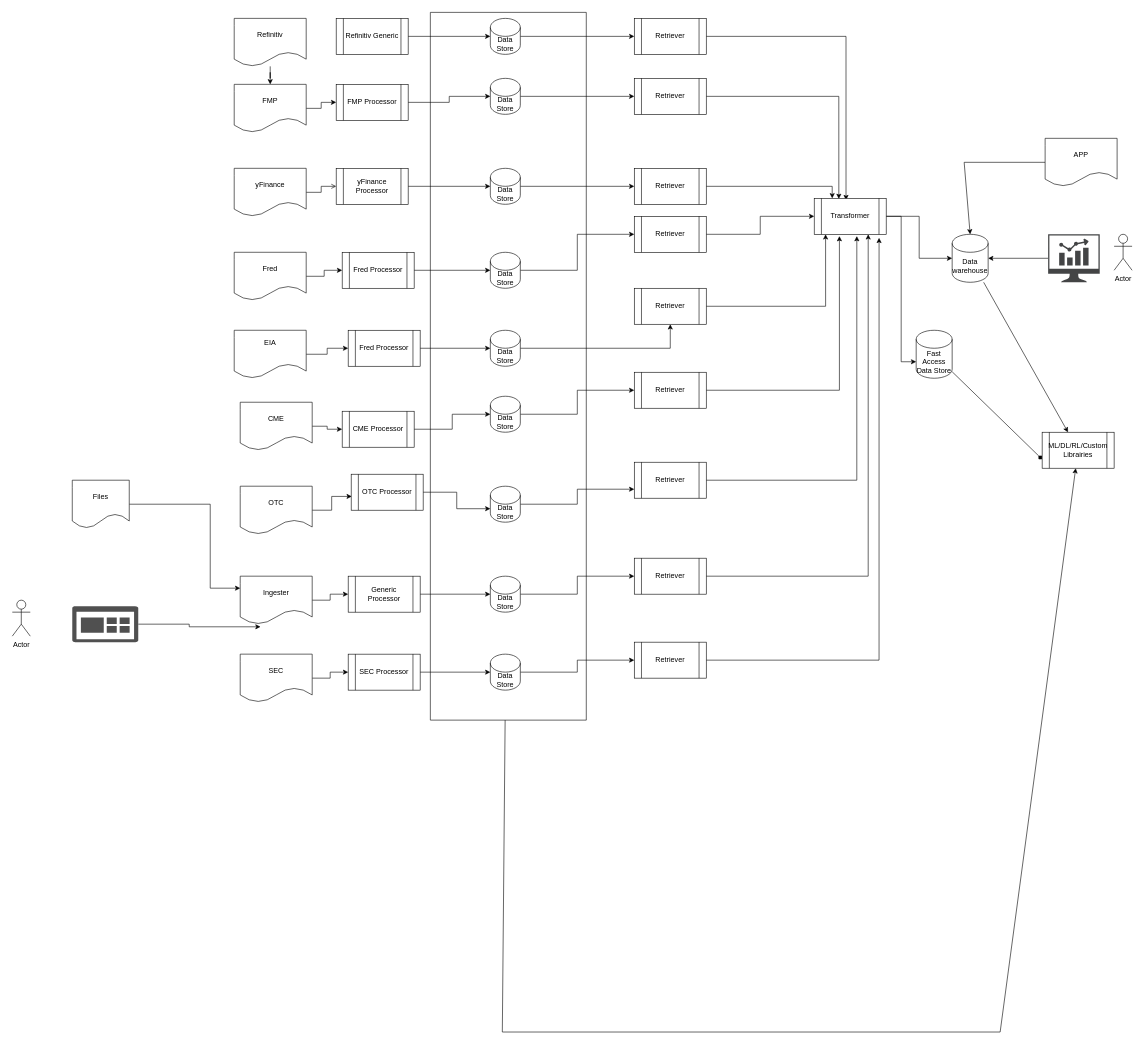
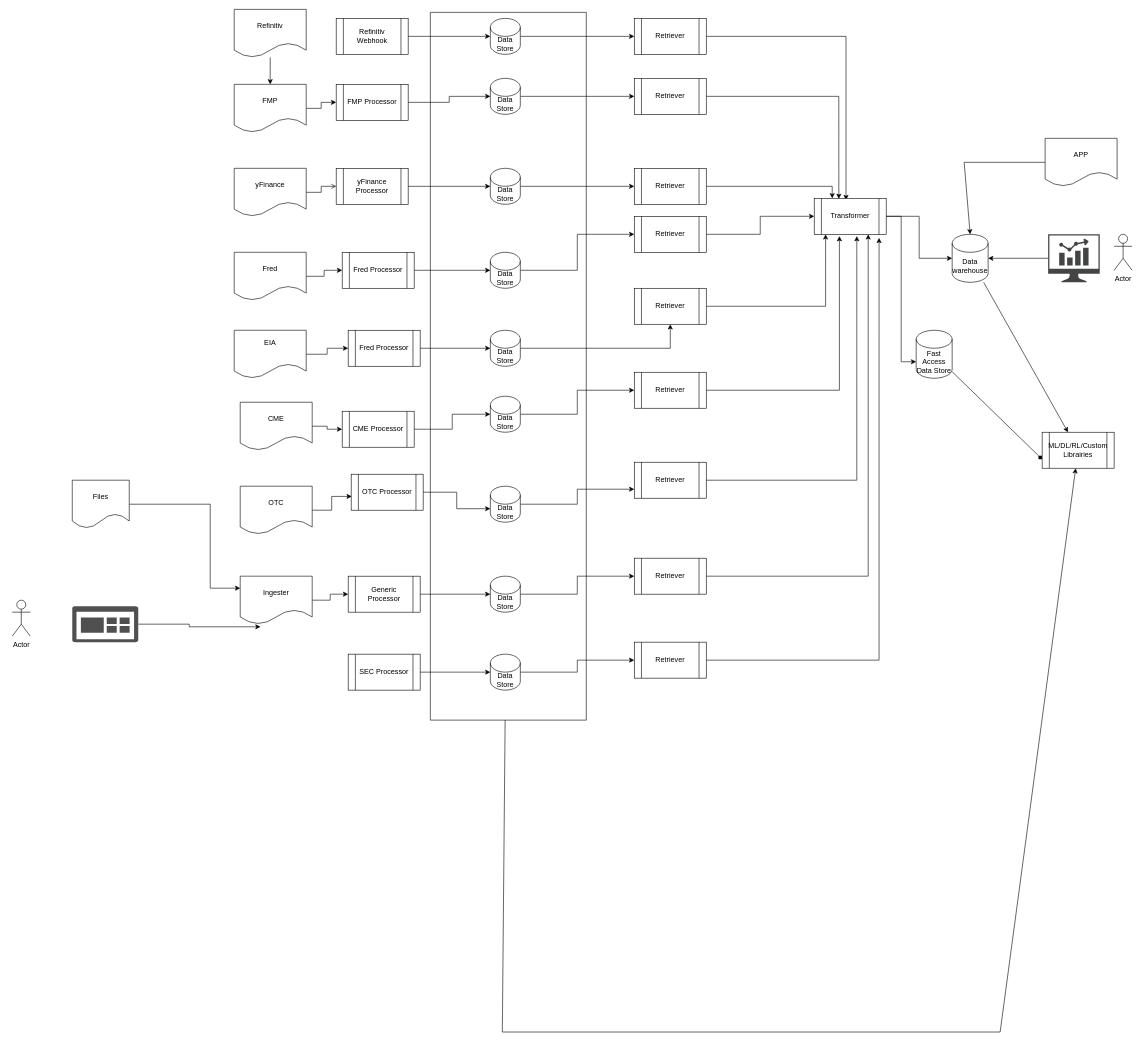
- <mxCell id="19" value="Refinitiv Generic" style="shape=process;whiteSpace=wrap;html=1;backgroundOutline=1;" vertex="1" parent="1"><mxGeometry x="560" y="30" width="120" height="60" as="geometry" /></mxCell>
+ <mxCell id="19" value="Refinitiv Webhook" style="shape=process;whiteSpace=wrap;html=1;backgroundOutline=1;" vertex="1" parent="1"><mxGeometry x="560" y="30" width="120" height="60" as="geometry" /></mxCell>
- <mxCell id="11" value="Refinitiv" style="shape=document;whiteSpace=wrap;html=1;boundedLbl=1;" vertex="1" parent="1"><mxGeometry x="390" y="30" width="120" height="80" as="geometry" /></mxCell>
+ <mxCell id="11" value="Refinitiv" style="shape=document;whiteSpace=wrap;html=1;boundedLbl=1;" vertex="1" parent="1"><mxGeometry x="390" y="15" width="120" height="80" as="geometry" /></mxCell>
- <mxCell id="77" style="edgeStyle=orthogonalEdgeStyle;rounded=0;orthogonalLoop=1;jettySize=auto;html=1;entryX=0;entryY=0.5;entryDx=0;entryDy=0;" edge="1" parent="1" source="78" target="80"><mxGeometry relative="1" as="geometry" /></mxCell>
- <mxCell id="78" value="SEC" style="shape=document;whiteSpace=wrap;html=1;boundedLbl=1;" vertex="1" parent="1"><mxGeometry x="400" y="1090" width="120" height="80" as="geometry" /></mxCell>
